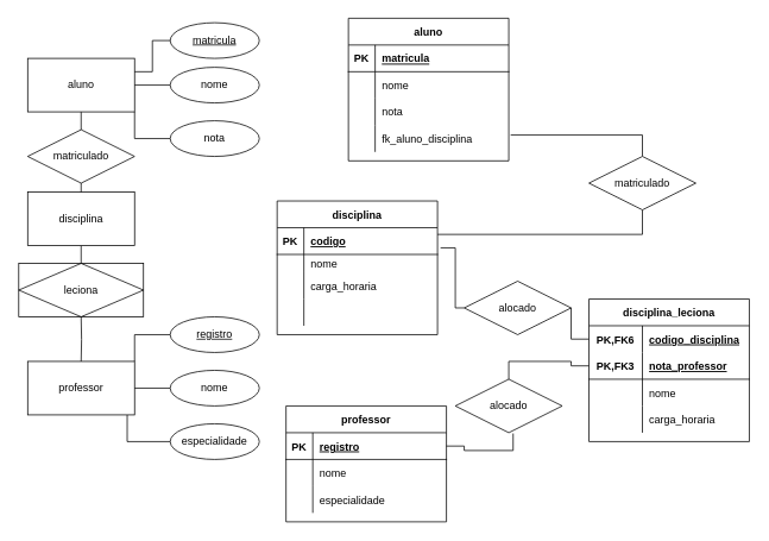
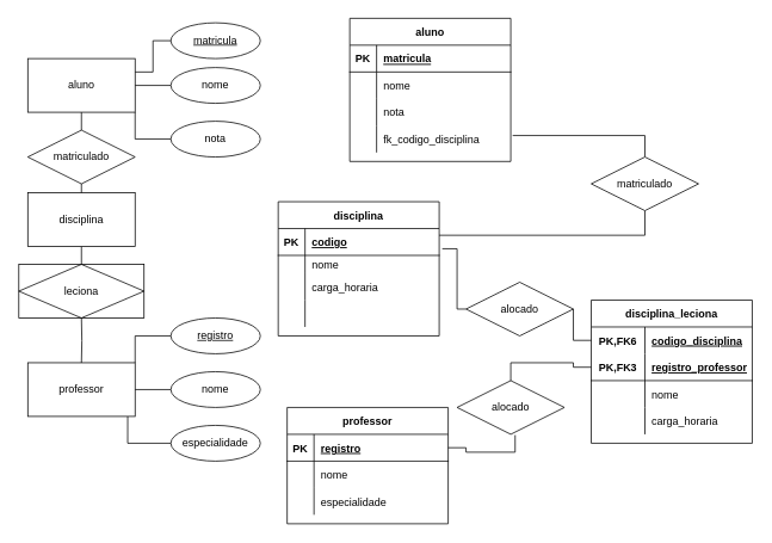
- <mxCell id="34" value="fk_aluno_disciplina" style="shape=partialRectangle;connectable=0;fillColor=none;top=0;left=0;bottom=0;right=0;align=left;spacingLeft=6;overflow=hidden;" vertex="1" parent="32"><mxGeometry x="30" width="150" height="30" as="geometry"><mxRectangle width="150" height="30" as="alternateBounds" /></mxGeometry></mxCell>
+ <mxCell id="34" value="fk_codigo_disciplina" style="shape=partialRectangle;connectable=0;fillColor=none;top=0;left=0;bottom=0;right=0;align=left;spacingLeft=6;overflow=hidden;" vertex="1" parent="32"><mxGeometry x="30" width="150" height="30" as="geometry"><mxRectangle width="150" height="30" as="alternateBounds" /></mxGeometry></mxCell>
- <mxCell id="68" value="nota_professor" style="shape=partialRectangle;connectable=0;fillColor=none;top=0;left=0;bottom=0;right=0;align=left;spacingLeft=6;fontStyle=5;overflow=hidden;" vertex="1" parent="66"><mxGeometry x="60" width="120" height="30" as="geometry"><mxRectangle width="120" height="30" as="alternateBounds" /></mxGeometry></mxCell>
+ <mxCell id="68" value="registro_professor" style="shape=partialRectangle;connectable=0;fillColor=none;top=0;left=0;bottom=0;right=0;align=left;spacingLeft=6;fontStyle=5;overflow=hidden;" vertex="1" parent="66"><mxGeometry x="60" width="120" height="30" as="geometry"><mxRectangle width="120" height="30" as="alternateBounds" /></mxGeometry></mxCell>
